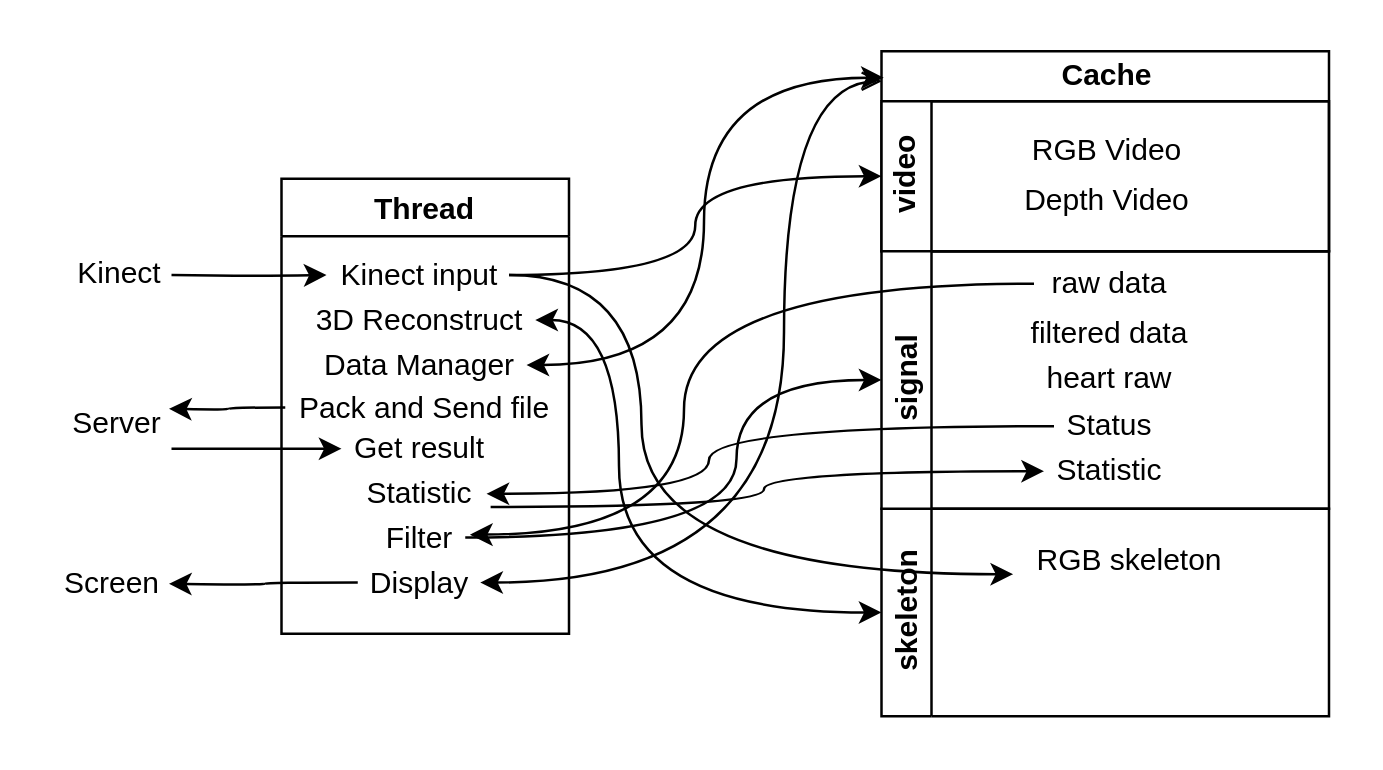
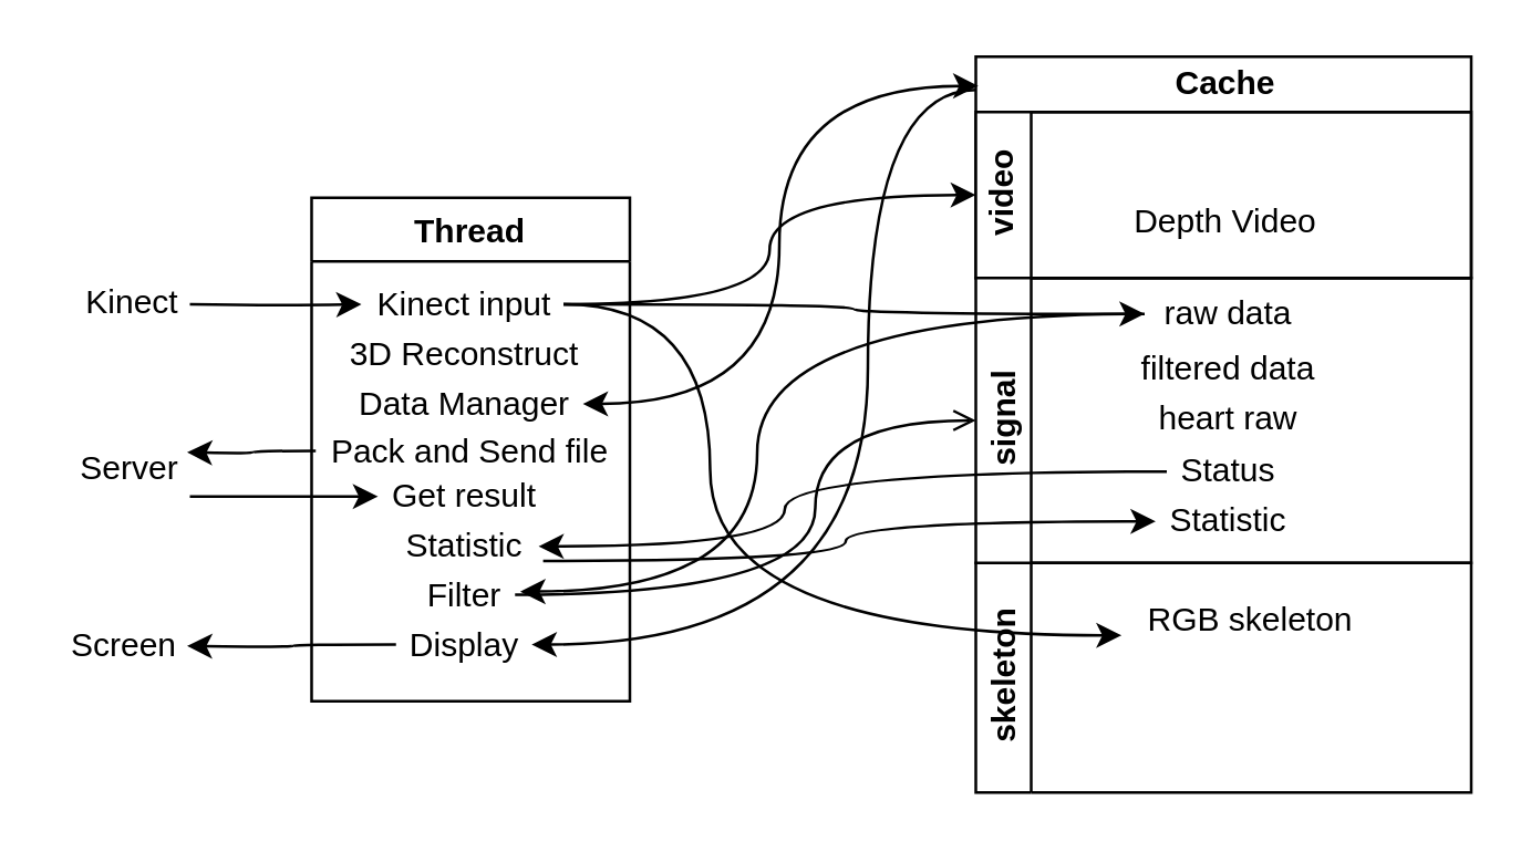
- <mxCell id="35" style="edgeStyle=orthogonalEdgeStyle;curved=1;rounded=0;orthogonalLoop=1;jettySize=auto;html=1;entryX=0.001;entryY=0.15;entryDx=0;entryDy=0;entryPerimeter=0;startArrow=classic;startFill=1;endArrow=open;endFill=0;" edge="1" parent="1" source="10" target="11"><mxGeometry relative="1" as="geometry"><Array as="points"><mxPoint x="313" y="233" /><mxPoint x="313" y="32" /></Array></mxGeometry></mxCell>
+ <mxCell id="35" style="edgeStyle=orthogonalEdgeStyle;curved=1;rounded=0;orthogonalLoop=1;jettySize=auto;html=1;entryX=0.001;entryY=0.15;entryDx=0;entryDy=0;entryPerimeter=0;startArrow=classic;startFill=1;endArrow=none;endFill=0;" edge="1" parent="1" source="10" target="11"><mxGeometry relative="1" as="geometry"><Array as="points"><mxPoint x="313" y="233" /><mxPoint x="313" y="32" /></Array></mxGeometry></mxCell>
- <mxCell id="13" value="RGB Video" style="text;html=1;align=center;verticalAlign=middle;resizable=0;points=[];autosize=1;" vertex="1" parent="12"><mxGeometry x="50" y="10" width="80" height="20" as="geometry" /></mxCell>
+ <mxCell id="29" style="edgeStyle=orthogonalEdgeStyle;curved=1;rounded=0;orthogonalLoop=1;jettySize=auto;html=1;startArrow=none;startFill=0;" edge="1" parent="1" source="3" target="18"><mxGeometry relative="1" as="geometry" /></mxCell>
- <mxCell id="34" style="edgeStyle=orthogonalEdgeStyle;curved=1;rounded=0;orthogonalLoop=1;jettySize=auto;html=1;entryX=0;entryY=0.5;entryDx=0;entryDy=0;startArrow=none;startFill=0;endArrow=classic;endFill=1;" edge="1" parent="1" source="9" target="17"><mxGeometry relative="1" as="geometry"><Array as="points"><mxPoint x="294" y="215" /><mxPoint x="294" y="151" /></Array></mxGeometry></mxCell>
+ <mxCell id="34" style="edgeStyle=orthogonalEdgeStyle;curved=1;rounded=0;orthogonalLoop=1;jettySize=auto;html=1;entryX=0;entryY=0.5;entryDx=0;entryDy=0;startArrow=none;startFill=0;endArrow=open;endFill=1;" edge="1" parent="1" source="9" target="17"><mxGeometry relative="1" as="geometry"><Array as="points"><mxPoint x="294" y="215" /><mxPoint x="294" y="151" /></Array></mxGeometry></mxCell>
- <mxCell id="26" style="edgeStyle=orthogonalEdgeStyle;curved=1;rounded=0;orthogonalLoop=1;jettySize=auto;html=1;entryX=0;entryY=0.5;entryDx=0;entryDy=0;startArrow=classic;startFill=1;" edge="1" parent="1" source="4" target="15"><mxGeometry relative="1" as="geometry"><Array as="points"><mxPoint x="247" y="127" /><mxPoint x="247" y="245" /></Array></mxGeometry></mxCell>
